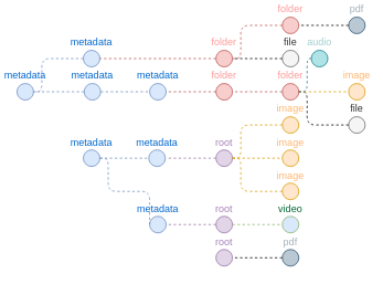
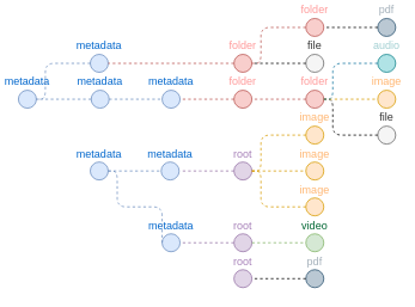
- <mxCell id="40" value="audio" style="ellipse;whiteSpace=wrap;html=1;aspect=fixed;fontSize=12;labelPosition=center;verticalLabelPosition=top;align=center;verticalAlign=bottom;fillColor=#B0E3E6;strokeColor=#0e8088;fontColor=#A0CED1;" parent="1" vertex="1"><mxGeometry x="375" y="60" width="20" height="20" as="geometry" /></mxCell>
+ <mxCell id="40" value="audio" style="ellipse;whiteSpace=wrap;html=1;aspect=fixed;fontSize=12;labelPosition=center;verticalLabelPosition=top;align=center;verticalAlign=bottom;fillColor=#B0E3E6;strokeColor=#0e8088;fontColor=#A0CED1;" parent="1" vertex="1"><mxGeometry x="420" y="60" width="20" height="20" as="geometry" /></mxCell>
- <mxCell id="26" value="video" style="ellipse;whiteSpace=wrap;html=1;aspect=fixed;fontSize=12;labelPosition=center;verticalLabelPosition=top;align=center;verticalAlign=bottom;fillColor=#dae8fc;strokeColor=#82b366;fontColor=#006633;" parent="1" vertex="1"><mxGeometry x="340" y="260" width="20" height="20" as="geometry" /></mxCell>
+ <mxCell id="26" value="video" style="ellipse;whiteSpace=wrap;html=1;aspect=fixed;fontSize=12;labelPosition=center;verticalLabelPosition=top;align=center;verticalAlign=bottom;fillColor=#d5e8d4;strokeColor=#82b366;fontColor=#006633;" parent="1" vertex="1"><mxGeometry x="340" y="260" width="20" height="20" as="geometry" /></mxCell>
